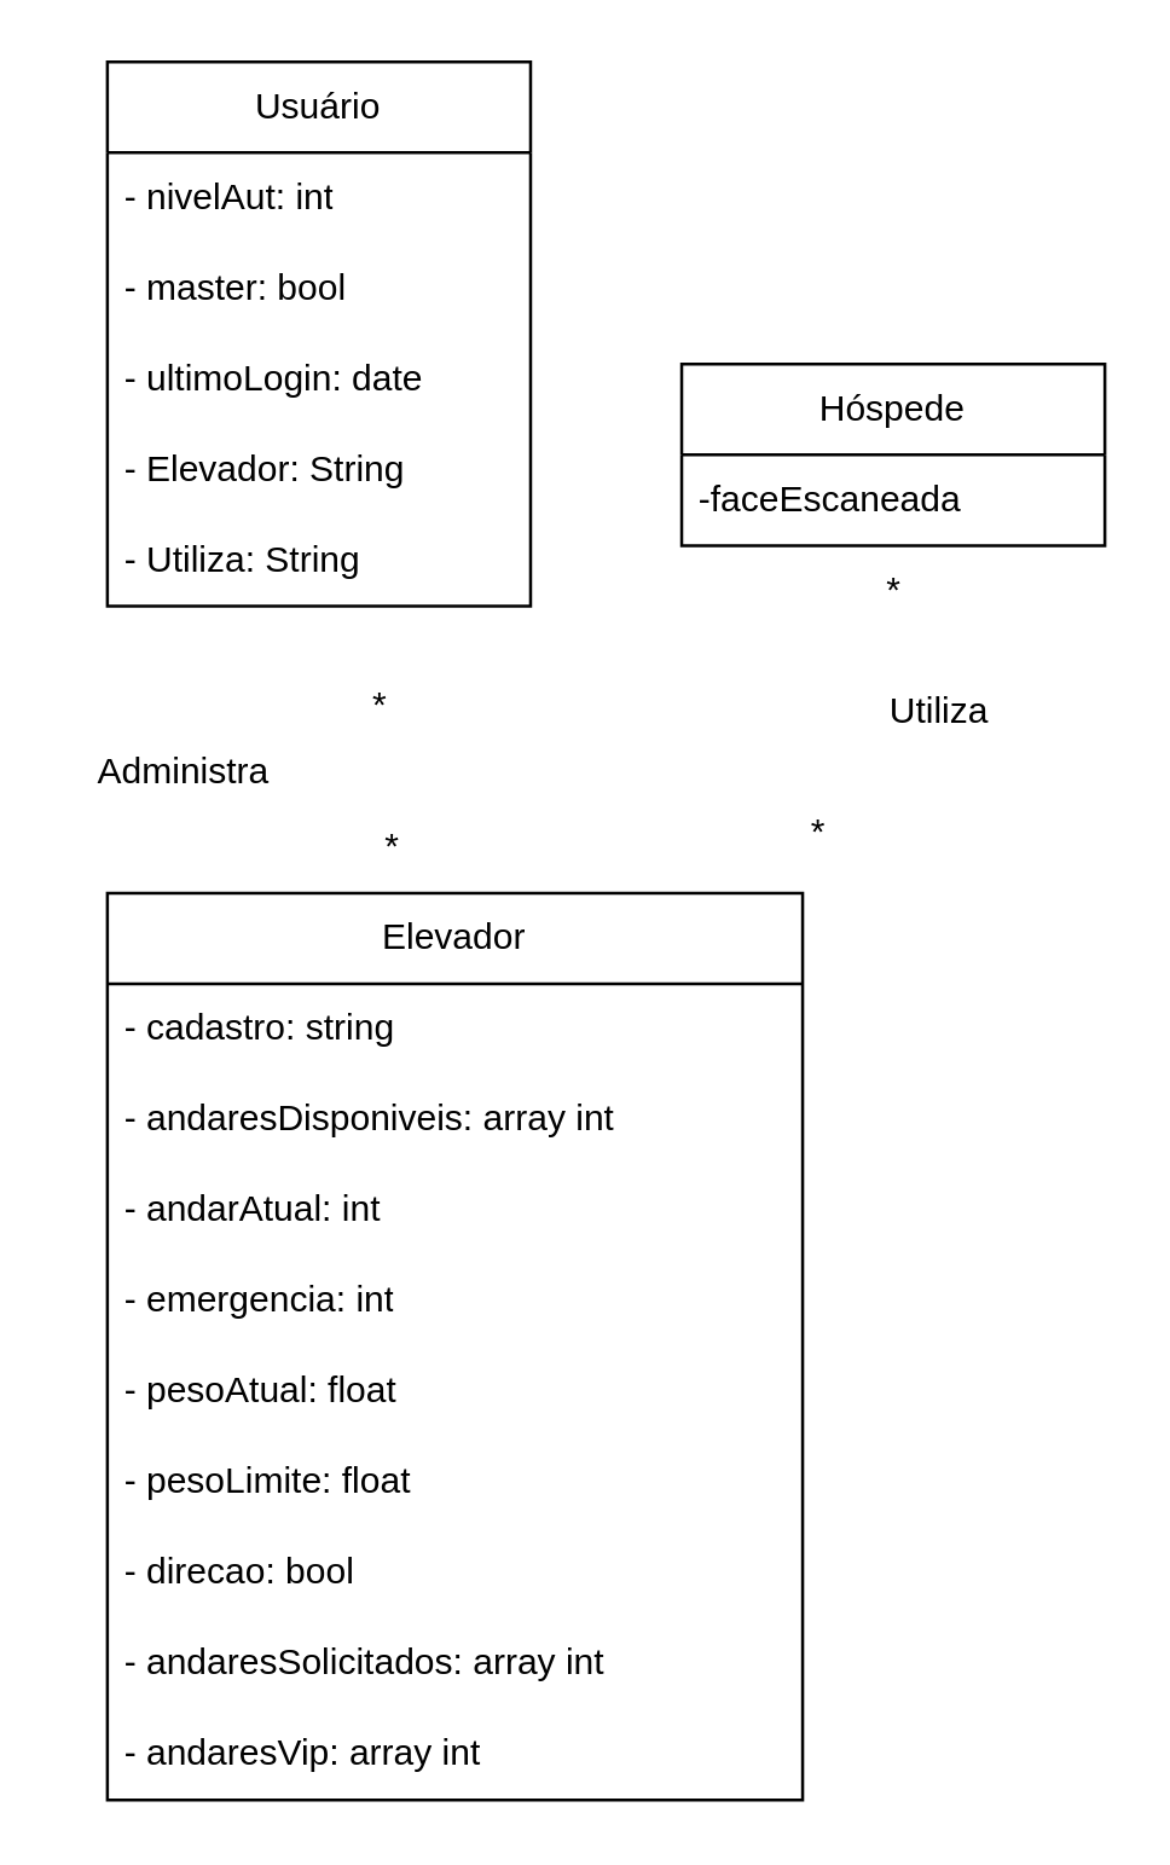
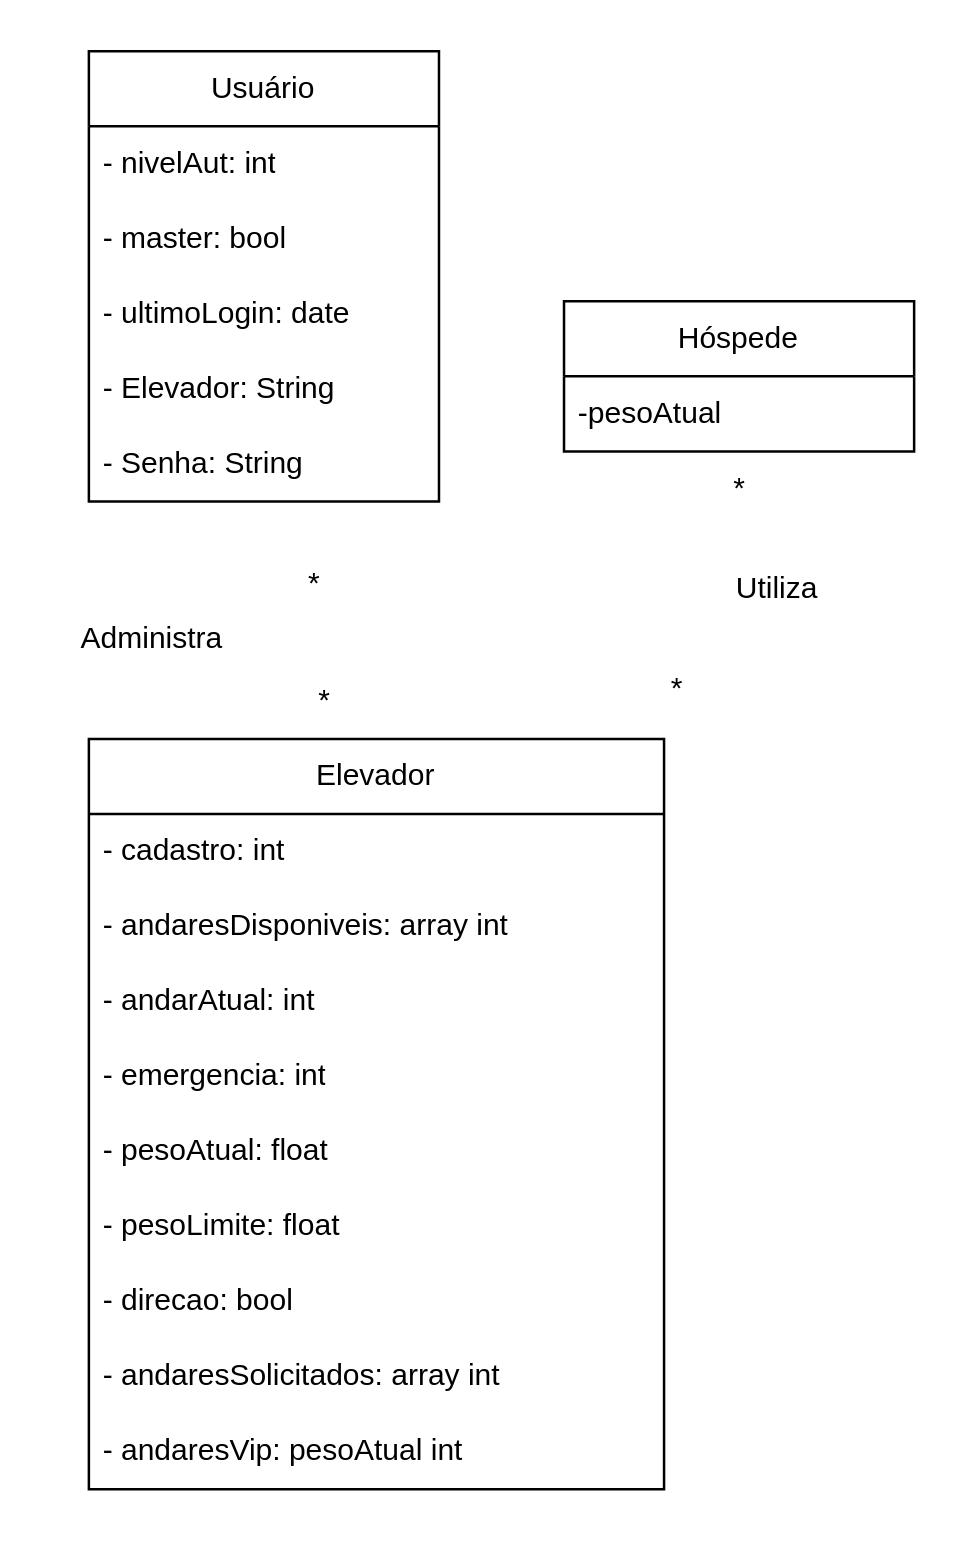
- <mxCell id="19" value="-faceEscaneada" style="text;strokeColor=none;fillColor=none;align=left;verticalAlign=middle;spacingLeft=4;spacingRight=4;overflow=hidden;points=[[0,0.5],[1,0.5]];portConstraint=eastwest;rotatable=0;whiteSpace=wrap;html=1;" parent="18" vertex="1"><mxGeometry y="30" width="140" height="30" as="geometry" /></mxCell>
+ <mxCell id="19" value="-pesoAtual" style="text;strokeColor=none;fillColor=none;align=left;verticalAlign=middle;spacingLeft=4;spacingRight=4;overflow=hidden;points=[[0,0.5],[1,0.5]];portConstraint=eastwest;rotatable=0;whiteSpace=wrap;html=1;" parent="18" vertex="1"><mxGeometry y="30" width="140" height="30" as="geometry" /></mxCell>
- <mxCell id="7" value="- Utiliza: String" style="text;strokeColor=none;fillColor=none;align=left;verticalAlign=middle;spacingLeft=4;spacingRight=4;overflow=hidden;points=[[0,0.5],[1,0.5]];portConstraint=eastwest;rotatable=0;whiteSpace=wrap;html=1;" parent="2" vertex="1"><mxGeometry y="150" width="140" height="30" as="geometry" /></mxCell>
+ <mxCell id="7" value="- Senha: String" style="text;strokeColor=none;fillColor=none;align=left;verticalAlign=middle;spacingLeft=4;spacingRight=4;overflow=hidden;points=[[0,0.5],[1,0.5]];portConstraint=eastwest;rotatable=0;whiteSpace=wrap;html=1;" parent="2" vertex="1"><mxGeometry y="150" width="140" height="30" as="geometry" /></mxCell>
- <mxCell id="9" value="- cadastro: string" style="text;strokeColor=none;fillColor=none;align=left;verticalAlign=middle;spacingLeft=4;spacingRight=4;overflow=hidden;points=[[0,0.5],[1,0.5]];portConstraint=eastwest;rotatable=0;whiteSpace=wrap;html=1;" vertex="1" parent="8"><mxGeometry y="30" width="230" height="30" as="geometry" /></mxCell>
+ <mxCell id="9" value="- cadastro: int" style="text;strokeColor=none;fillColor=none;align=left;verticalAlign=middle;spacingLeft=4;spacingRight=4;overflow=hidden;points=[[0,0.5],[1,0.5]];portConstraint=eastwest;rotatable=0;whiteSpace=wrap;html=1;" vertex="1" parent="8"><mxGeometry y="30" width="230" height="30" as="geometry" /></mxCell>
- <mxCell id="17" value="- andaresVip: array int" style="text;strokeColor=none;fillColor=none;align=left;verticalAlign=middle;spacingLeft=4;spacingRight=4;overflow=hidden;points=[[0,0.5],[1,0.5]];portConstraint=eastwest;rotatable=0;whiteSpace=wrap;html=1;" parent="8" vertex="1"><mxGeometry y="270" width="230" height="30" as="geometry" /></mxCell>
+ <mxCell id="17" value="- andaresVip: pesoAtual int" style="text;strokeColor=none;fillColor=none;align=left;verticalAlign=middle;spacingLeft=4;spacingRight=4;overflow=hidden;points=[[0,0.5],[1,0.5]];portConstraint=eastwest;rotatable=0;whiteSpace=wrap;html=1;" parent="8" vertex="1"><mxGeometry y="270" width="230" height="30" as="geometry" /></mxCell>
